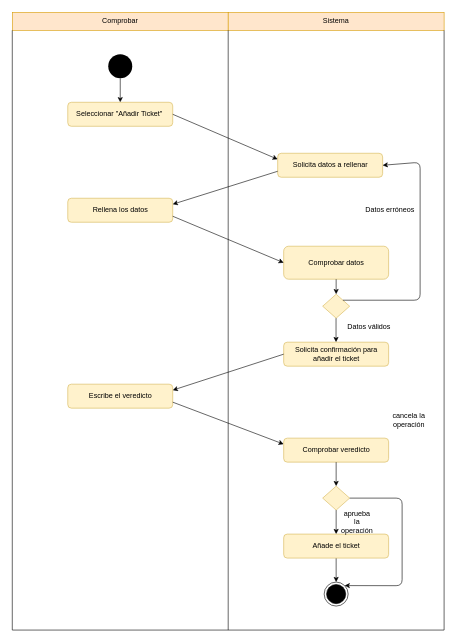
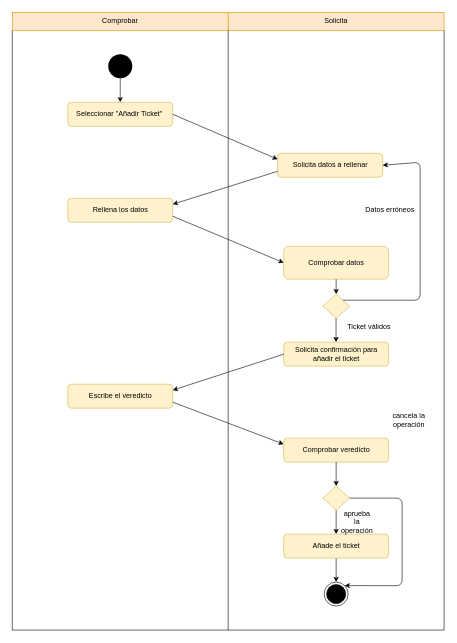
- <mxCell id="4" value="Sistema" style="rounded=0;whiteSpace=wrap;html=1;fillColor=#ffe6cc;strokeColor=#d79b00;" parent="1" vertex="1"><mxGeometry x="380" y="20" width="360" height="30" as="geometry" /></mxCell>
+ <mxCell id="4" value="Solicita" style="rounded=0;whiteSpace=wrap;html=1;fillColor=#ffe6cc;strokeColor=#d79b00;" parent="1" vertex="1"><mxGeometry x="380" y="20" width="360" height="30" as="geometry" /></mxCell>
- <mxCell id="21" value="Datos válidos" style="text;html=1;strokeColor=none;fillColor=none;align=center;verticalAlign=middle;whiteSpace=wrap;rounded=0;" parent="1" vertex="1"><mxGeometry x="560" y="535" width="110" height="20" as="geometry" /></mxCell>
+ <mxCell id="21" value="Ticket válidos" style="text;html=1;strokeColor=none;fillColor=none;align=center;verticalAlign=middle;whiteSpace=wrap;rounded=0;" parent="1" vertex="1"><mxGeometry x="560" y="535" width="110" height="20" as="geometry" /></mxCell>
